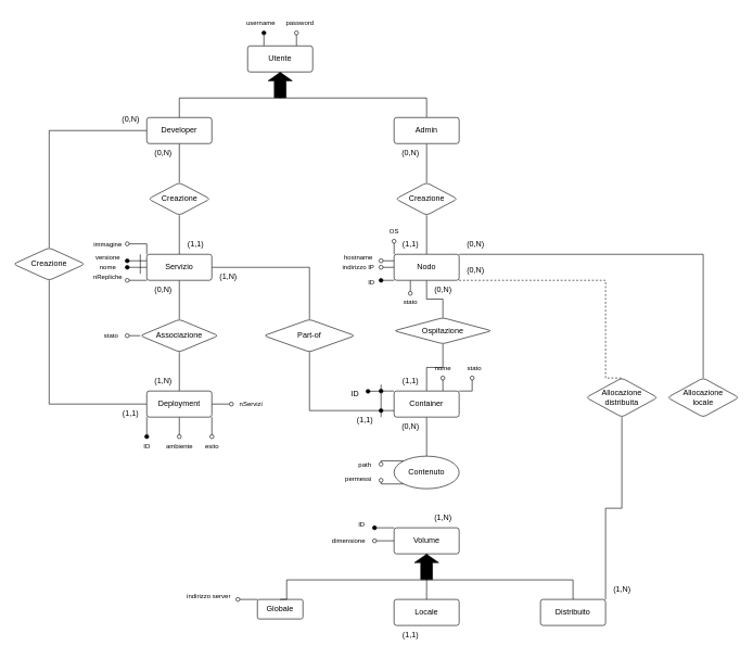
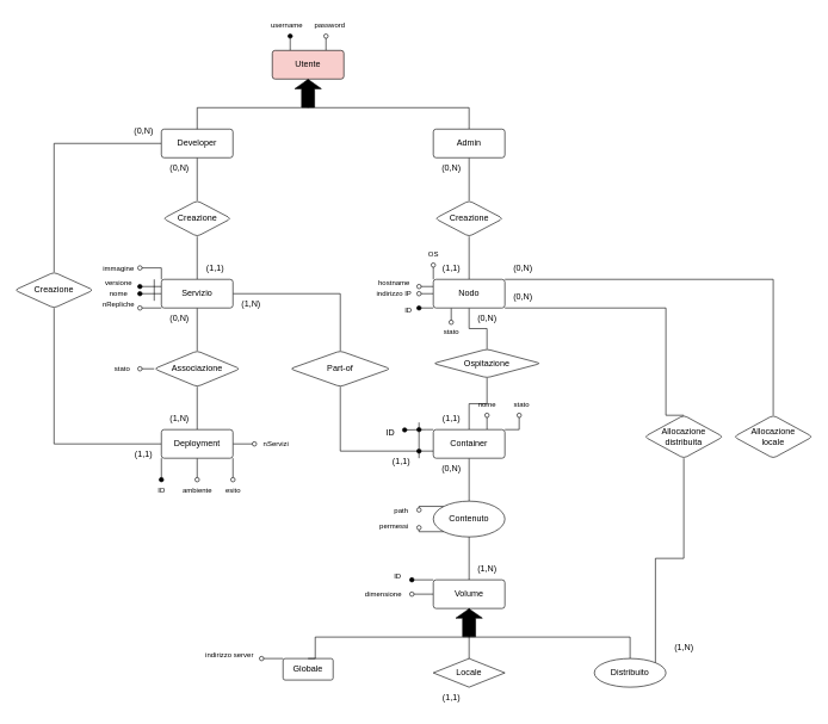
- <mxCell id="12" value="Utente" style="rounded=1;arcSize=10;whiteSpace=wrap;html=1;align=center;" vertex="1" parent="1"><mxGeometry x="380" y="70" width="100" height="40" as="geometry" /></mxCell>
+ <mxCell id="12" value="Utente" style="rounded=1;arcSize=10;whiteSpace=wrap;html=1;align=center;fillColor=#f8cecc;" vertex="1" parent="1"><mxGeometry x="380" y="70" width="100" height="40" as="geometry" /></mxCell>
- <mxCell id="21" style="edgeStyle=orthogonalEdgeStyle;rounded=0;orthogonalLoop=1;jettySize=auto;html=1;exitX=1;exitY=1;exitDx=0;exitDy=0;entryX=0.5;entryY=0;entryDx=0;entryDy=0;endArrow=none;startFill=0;dashed=1;" edge="1" parent="1" source="22" target="107"><mxGeometry relative="1" as="geometry"><Array as="points"><mxPoint x="930" y="430" /></Array></mxGeometry></mxCell>
+ <mxCell id="21" style="edgeStyle=orthogonalEdgeStyle;rounded=0;orthogonalLoop=1;jettySize=auto;html=1;exitX=1;exitY=1;exitDx=0;exitDy=0;entryX=0.5;entryY=0;entryDx=0;entryDy=0;endArrow=none;startFill=0;" edge="1" parent="1" source="22" target="107"><mxGeometry relative="1" as="geometry"><Array as="points"><mxPoint x="930" y="430" /></Array></mxGeometry></mxCell>
+ <mxCell id="65" style="edgeStyle=orthogonalEdgeStyle;rounded=0;orthogonalLoop=1;jettySize=auto;html=1;exitX=0.5;exitY=0;exitDx=0;exitDy=0;entryX=0.5;entryY=1;entryDx=0;entryDy=0;endArrow=none;startFill=0;" edge="1" parent="1" source="68" target="64"><mxGeometry relative="1" as="geometry" /></mxCell>
- <mxCell id="103" value="Locale" style="rounded=1;arcSize=10;whiteSpace=wrap;html=1;align=center;" vertex="1" parent="1"><mxGeometry x="605" y="920" width="100" height="40" as="geometry" /></mxCell>
+ <mxCell id="103" value="Locale" style="rhombus;arcSize=10;whiteSpace=wrap;html=1;align=center;" vertex="1" parent="1"><mxGeometry x="605" y="920" width="100" height="40" as="geometry" /></mxCell>
- <mxCell id="98" value="Distribuito" style="rounded=1;arcSize=10;whiteSpace=wrap;html=1;align=center;" vertex="1" parent="1"><mxGeometry x="830" y="920" width="100" height="40" as="geometry" /></mxCell>
+ <mxCell id="98" value="Distribuito" style="ellipse;arcSize=10;whiteSpace=wrap;html=1;align=center;" vertex="1" parent="1"><mxGeometry x="830" y="920" width="100" height="40" as="geometry" /></mxCell>
